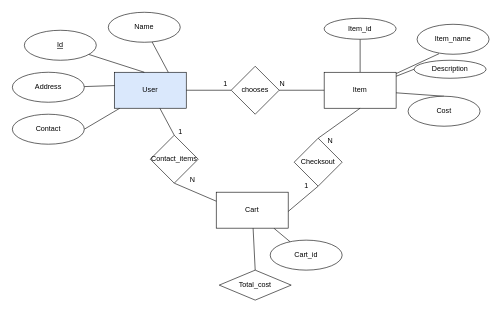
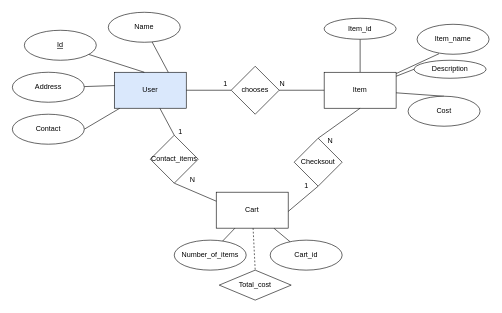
+ <mxCell id="22" style="edgeStyle=none;rounded=0;orthogonalLoop=1;jettySize=auto;html=1;entryX=0.67;entryY=0.036;entryDx=0;entryDy=0;entryPerimeter=0;endArrow=none;endFill=0;" edge="1" parent="1" source="25" target="28"><mxGeometry relative="1" as="geometry" /></mxCell>
- <mxCell id="23" style="edgeStyle=none;rounded=0;orthogonalLoop=1;jettySize=auto;html=1;entryX=0.5;entryY=0;entryDx=0;entryDy=0;endArrow=none;endFill=0;" edge="1" parent="1" source="25" target="27"><mxGeometry relative="1" as="geometry" /></mxCell>
+ <mxCell id="23" style="edgeStyle=none;rounded=0;orthogonalLoop=1;jettySize=auto;html=1;entryX=0.5;entryY=0;entryDx=0;entryDy=0;endArrow=none;endFill=0;dashed=1;" edge="1" parent="1" source="25" target="27"><mxGeometry relative="1" as="geometry" /></mxCell>
+ <mxCell id="28" value="Number_of_items" style="ellipse;whiteSpace=wrap;html=1;" vertex="1" parent="1"><mxGeometry x="290" y="400" width="120" height="50" as="geometry" /></mxCell>
